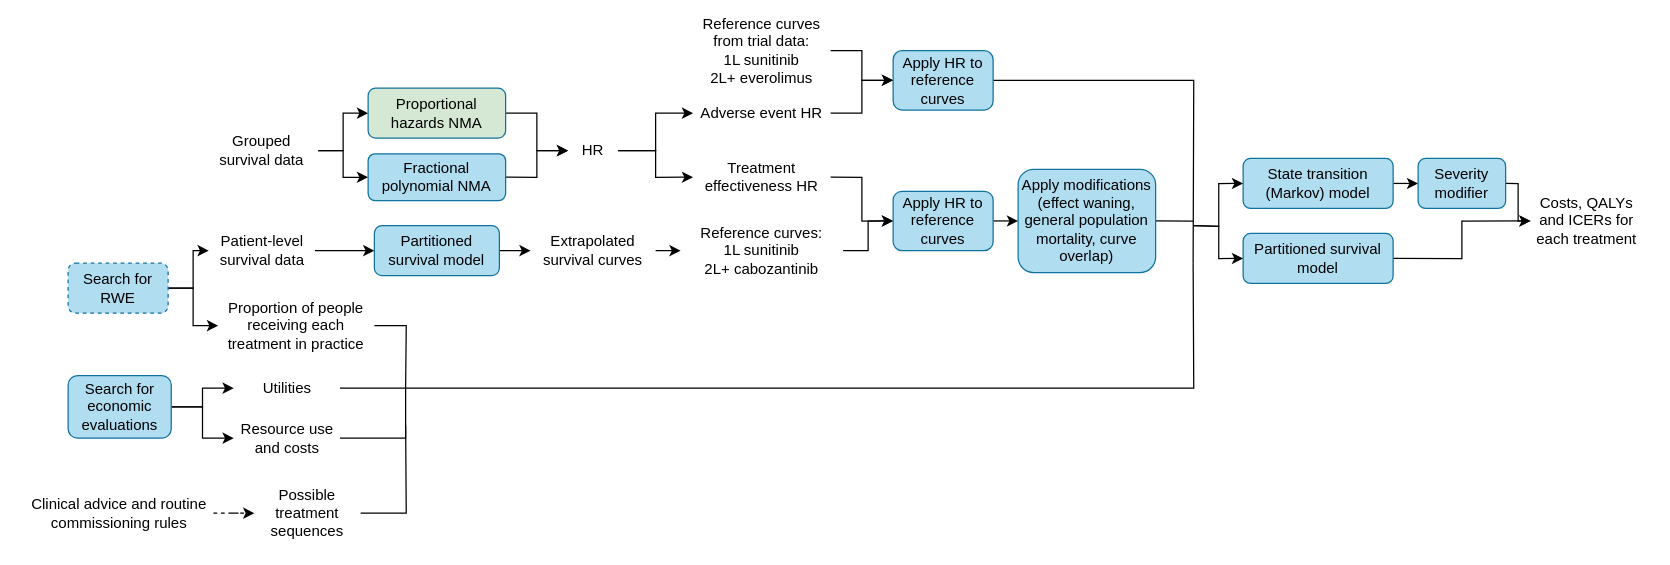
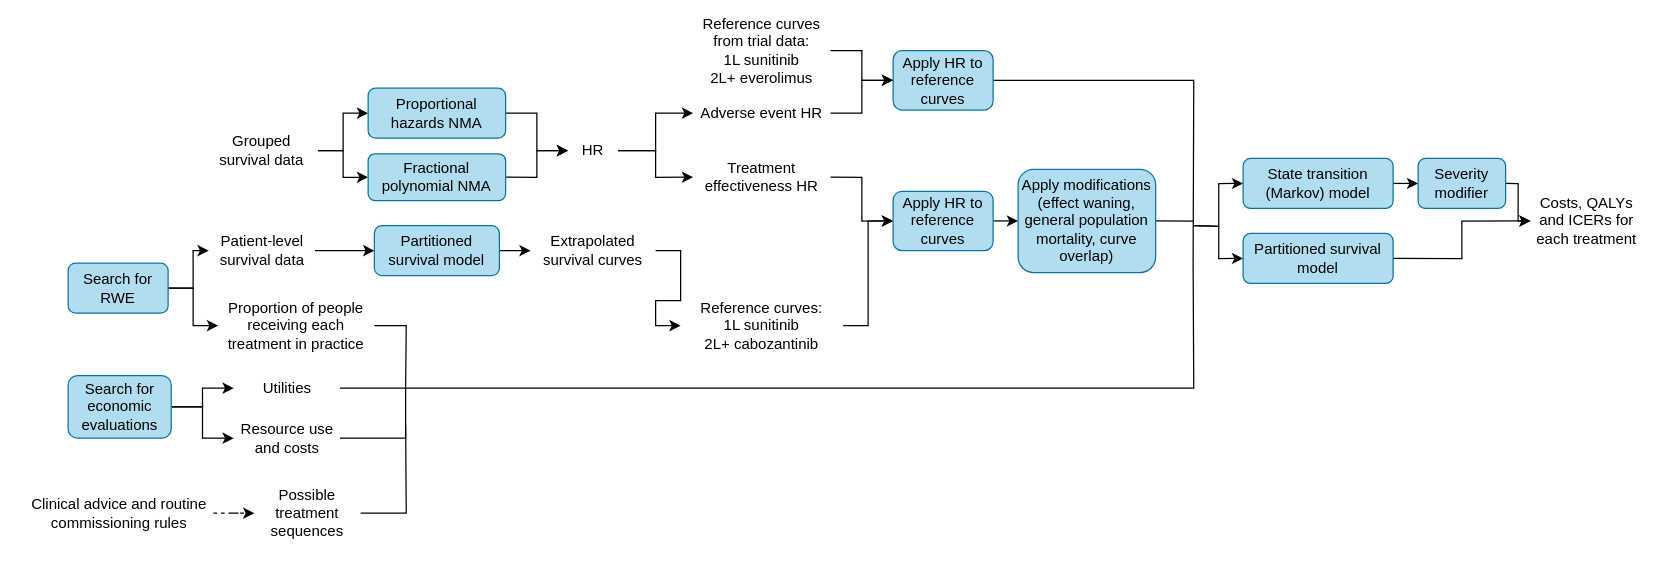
- <mxCell id="6" value="Proportional hazards NMA" style="rounded=1;whiteSpace=wrap;html=1;fillColor=#d5e8d4;strokeColor=#10739e;" parent="1" vertex="1"><mxGeometry x="294" y="70" width="110" height="40" as="geometry" /></mxCell>
+ <mxCell id="6" value="Proportional hazards NMA" style="rounded=1;whiteSpace=wrap;html=1;fillColor=#b1ddf0;strokeColor=#10739e;" parent="1" vertex="1"><mxGeometry x="294" y="70" width="110" height="40" as="geometry" /></mxCell>
- <mxCell id="22" value="Reference curves:&lt;div&gt;1L sunitinib&lt;/div&gt;&lt;div&gt;2L+ cabozantinib&lt;/div&gt;" style="rounded=1;whiteSpace=wrap;html=1;fillColor=none;strokeColor=none;" parent="1" vertex="1"><mxGeometry x="544" y="180" width="130" height="40" as="geometry" /></mxCell>
+ <mxCell id="22" value="Reference curves:&lt;div&gt;1L sunitinib&lt;/div&gt;&lt;div&gt;2L+ cabozantinib&lt;/div&gt;" style="rounded=1;whiteSpace=wrap;html=1;fillColor=none;strokeColor=none;" parent="1" vertex="1"><mxGeometry x="544" y="240" width="130" height="40" as="geometry" /></mxCell>
- <mxCell id="14" value="Search for RWE" style="rounded=1;whiteSpace=wrap;html=1;fillColor=#b1ddf0;strokeColor=#10739e;dashed=1;" parent="1" vertex="1"><mxGeometry x="54" y="210" width="80" height="40" as="geometry" /></mxCell>
+ <mxCell id="14" value="Search for RWE" style="rounded=1;whiteSpace=wrap;html=1;fillColor=#b1ddf0;strokeColor=#10739e;" parent="1" vertex="1"><mxGeometry x="54" y="210" width="80" height="40" as="geometry" /></mxCell>
